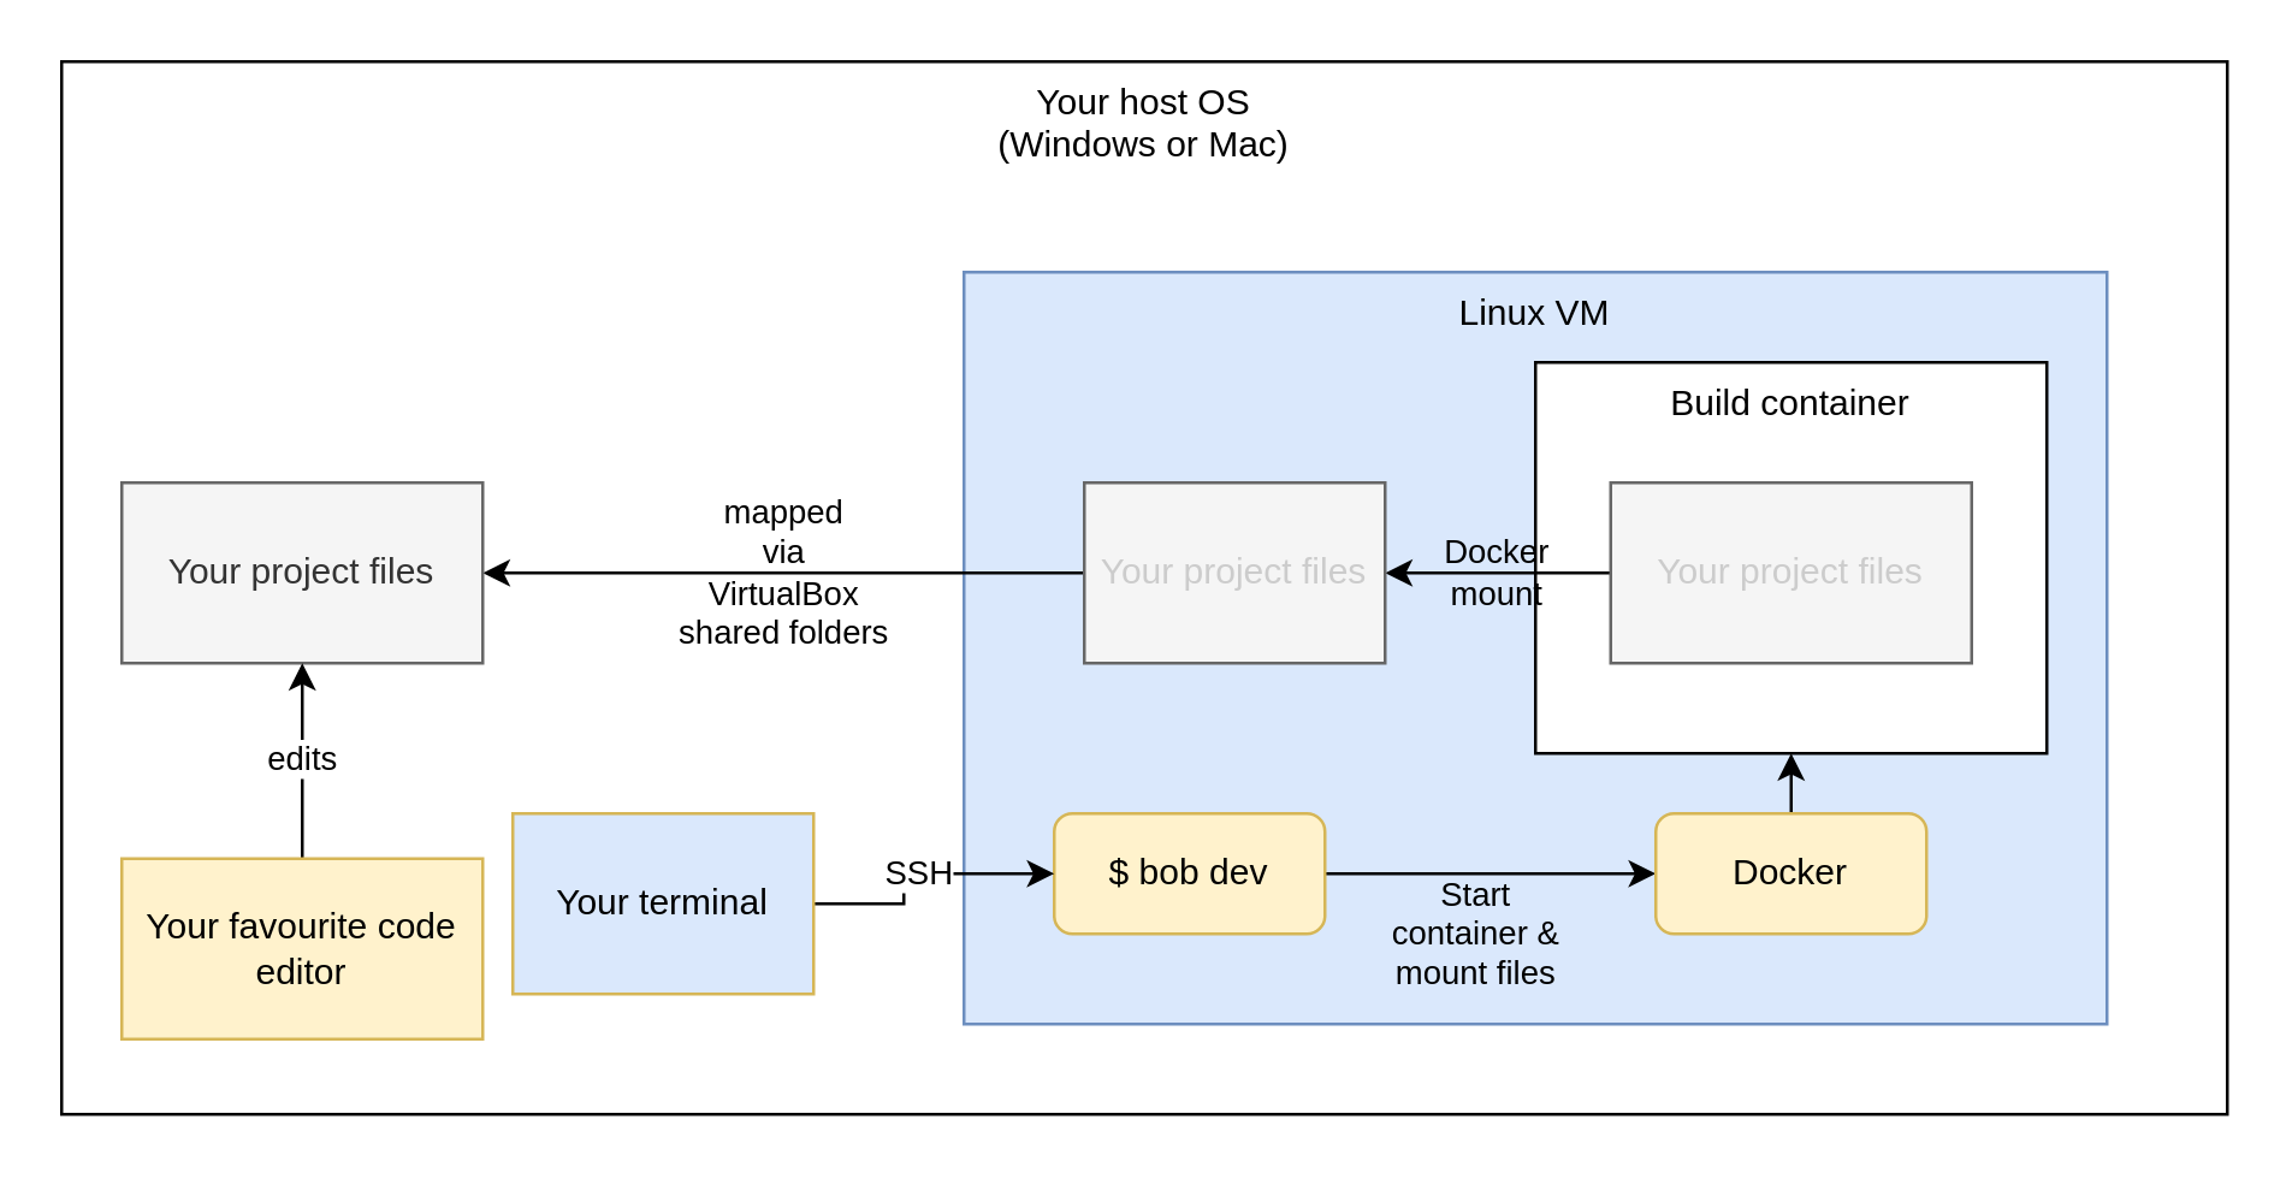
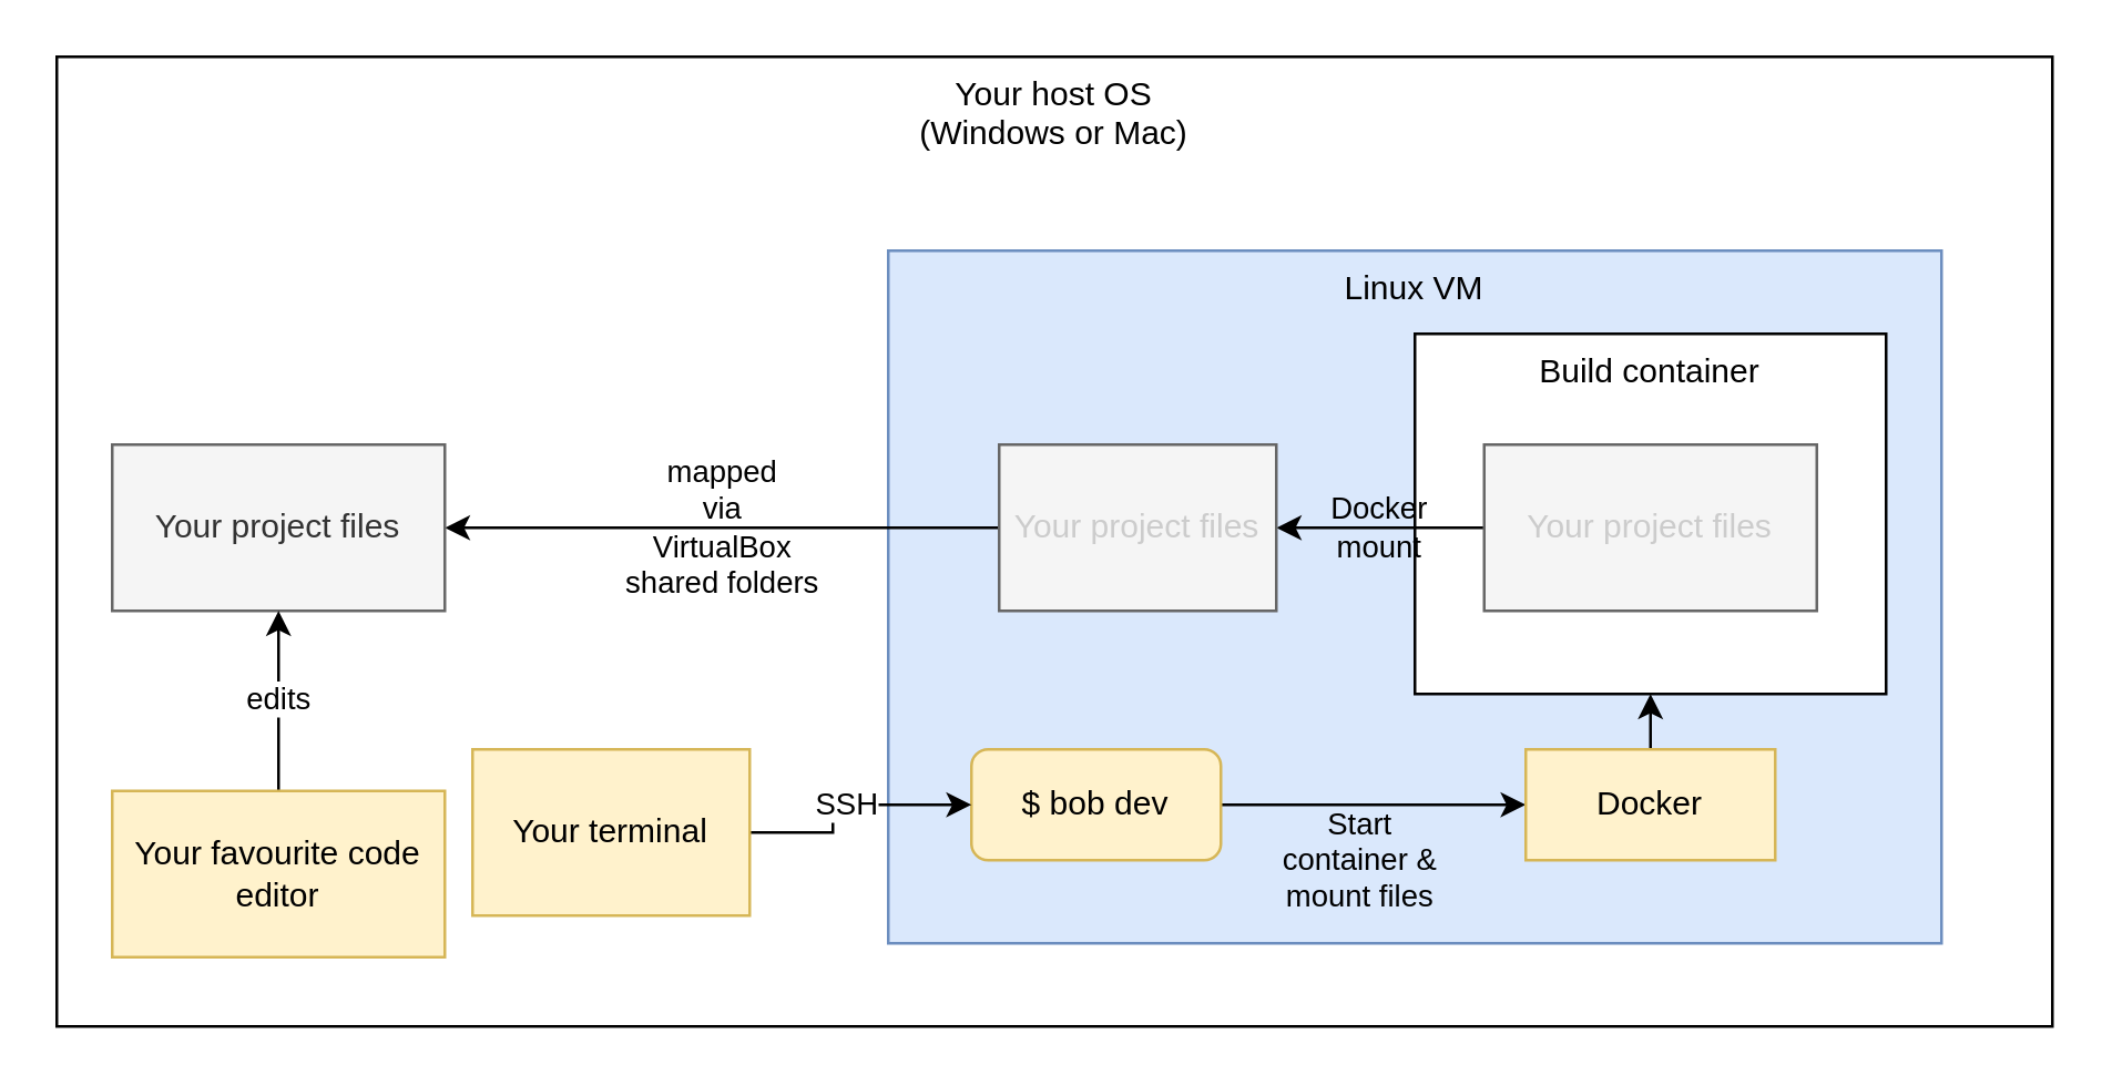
- <mxCell id="15" value="Docker" style="whiteSpace=wrap;html=1;fillColor=#fff2cc;strokeColor=#d6b656;rounded=1;" vertex="1" parent="1"><mxGeometry x="550" y="270" width="90" height="40" as="geometry" /></mxCell>
+ <mxCell id="15" value="Docker" style="rounded=0;whiteSpace=wrap;html=1;fillColor=#fff2cc;strokeColor=#d6b656;" vertex="1" parent="1"><mxGeometry x="550" y="270" width="90" height="40" as="geometry" /></mxCell>
- <mxCell id="17" value="Your terminal" style="rounded=0;whiteSpace=wrap;html=1;fillColor=#dae8fc;strokeColor=#d6b656;" vertex="1" parent="1"><mxGeometry x="170" y="270" width="100" height="60" as="geometry" /></mxCell>
+ <mxCell id="17" value="Your terminal" style="rounded=0;whiteSpace=wrap;html=1;fillColor=#fff2cc;strokeColor=#d6b656;" vertex="1" parent="1"><mxGeometry x="170" y="270" width="100" height="60" as="geometry" /></mxCell>
